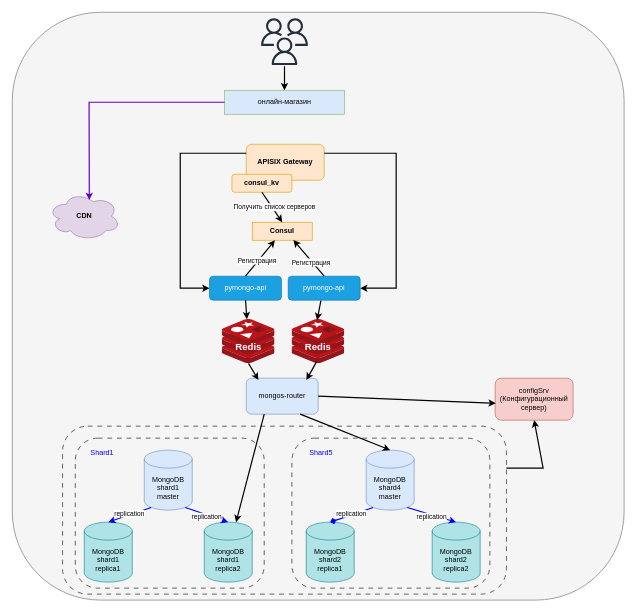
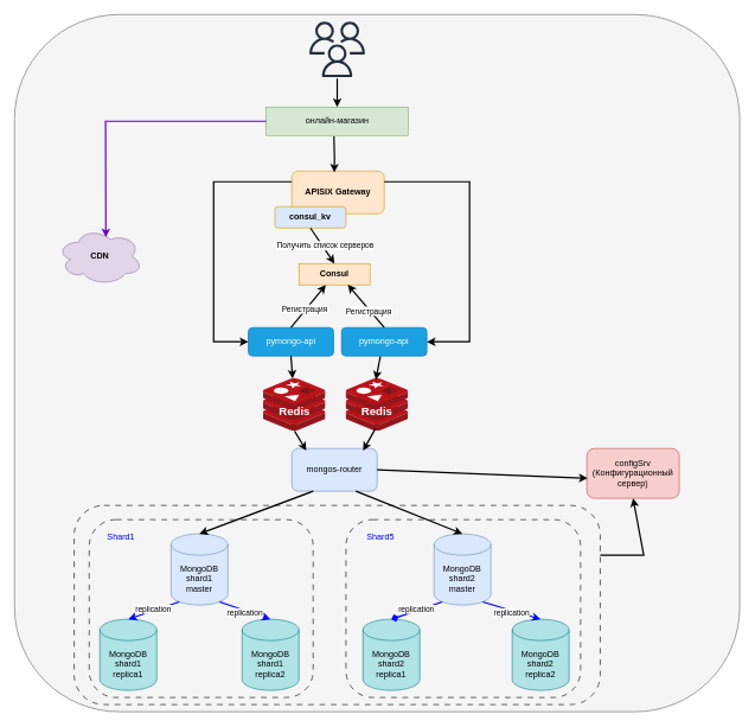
- <mxCell id="49" value="онлайн-магазин" style="rounded=0;whiteSpace=wrap;html=1;fillColor=#dae8fc;strokeColor=#82b366;" vertex="1" parent="1"><mxGeometry x="373.81" y="150" width="200" height="40" as="geometry" /></mxCell>
+ <mxCell id="49" value="онлайн-магазин" style="rounded=0;whiteSpace=wrap;html=1;fillColor=#d5e8d4;strokeColor=#82b366;" vertex="1" parent="1"><mxGeometry x="373.81" y="150" width="200" height="40" as="geometry" /></mxCell>
+ <mxCell id="51" value="" style="endArrow=classic;html=1;rounded=0;exitX=0.477;exitY=1.032;exitDx=0;exitDy=0;exitPerimeter=0;entryX=0.46;entryY=0.031;entryDx=0;entryDy=0;entryPerimeter=0;strokeWidth=2;" edge="1" parent="1" source="49" target="38"><mxGeometry width="50" height="50" relative="1" as="geometry"><mxPoint x="570" y="670" as="sourcePoint" /><mxPoint x="620" y="620" as="targetPoint" /><Array as="points"><mxPoint x="470" y="220" /></Array></mxGeometry></mxCell>
- <mxCell id="40" value="&lt;b&gt;consul_kv&lt;/b&gt;" style="rounded=1;whiteSpace=wrap;html=1;fillColor=#ffe6cc;strokeColor=#d79b00;" parent="1" vertex="1"><mxGeometry x="386.18" y="290" width="100" height="30" as="geometry" /></mxCell>
+ <mxCell id="40" value="&lt;b&gt;consul_kv&lt;/b&gt;" style="rounded=1;whiteSpace=wrap;html=1;fillColor=#dae8fc;strokeColor=#d79b00;" parent="1" vertex="1"><mxGeometry x="386.18" y="290" width="100" height="30" as="geometry" /></mxCell>
- <mxCell id="10" value="" style="endArrow=classic;html=1;rounded=0;exitX=0.25;exitY=1;exitDx=0;exitDy=0;strokeWidth=2;" parent="1" source="7" target="14" edge="1"><mxGeometry width="50" height="50" relative="1" as="geometry"><mxPoint x="250" y="640" as="sourcePoint" /><mxPoint x="300" y="590" as="targetPoint" /></mxGeometry></mxCell>
+ <mxCell id="10" value="" style="endArrow=classic;html=1;rounded=0;exitX=0.25;exitY=1;exitDx=0;exitDy=0;entryX=0.5;entryY=0;entryDx=0;entryDy=0;entryPerimeter=0;strokeWidth=2;" parent="1" source="7" target="5" edge="1"><mxGeometry width="50" height="50" relative="1" as="geometry"><mxPoint x="250" y="640" as="sourcePoint" /><mxPoint x="300" y="590" as="targetPoint" /></mxGeometry></mxCell>
- <mxCell id="6" value="MongoDB&lt;div&gt;shard4&lt;/div&gt;&lt;div&gt;master&lt;/div&gt;" style="shape=cylinder3;whiteSpace=wrap;html=1;boundedLbl=1;backgroundOutline=1;size=15;fillColor=#dae8fc;strokeColor=#6c8ebf;" parent="1" vertex="1"><mxGeometry x="610" y="750" width="80" height="100" as="geometry" /></mxCell>
+ <mxCell id="6" value="MongoDB&lt;div&gt;shard2&lt;/div&gt;&lt;div&gt;master&lt;/div&gt;" style="shape=cylinder3;whiteSpace=wrap;html=1;boundedLbl=1;backgroundOutline=1;size=15;fillColor=#dae8fc;strokeColor=#6c8ebf;" parent="1" vertex="1"><mxGeometry x="610" y="750" width="80" height="100" as="geometry" /></mxCell>
